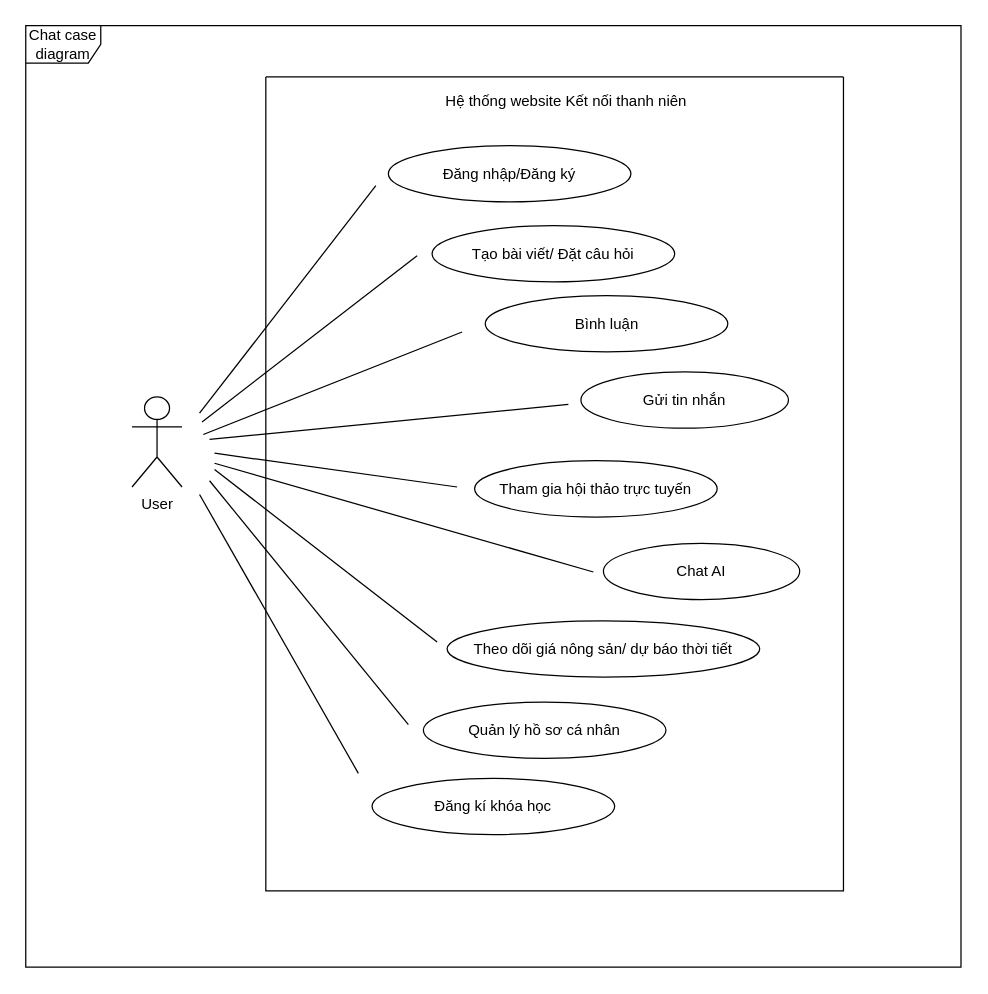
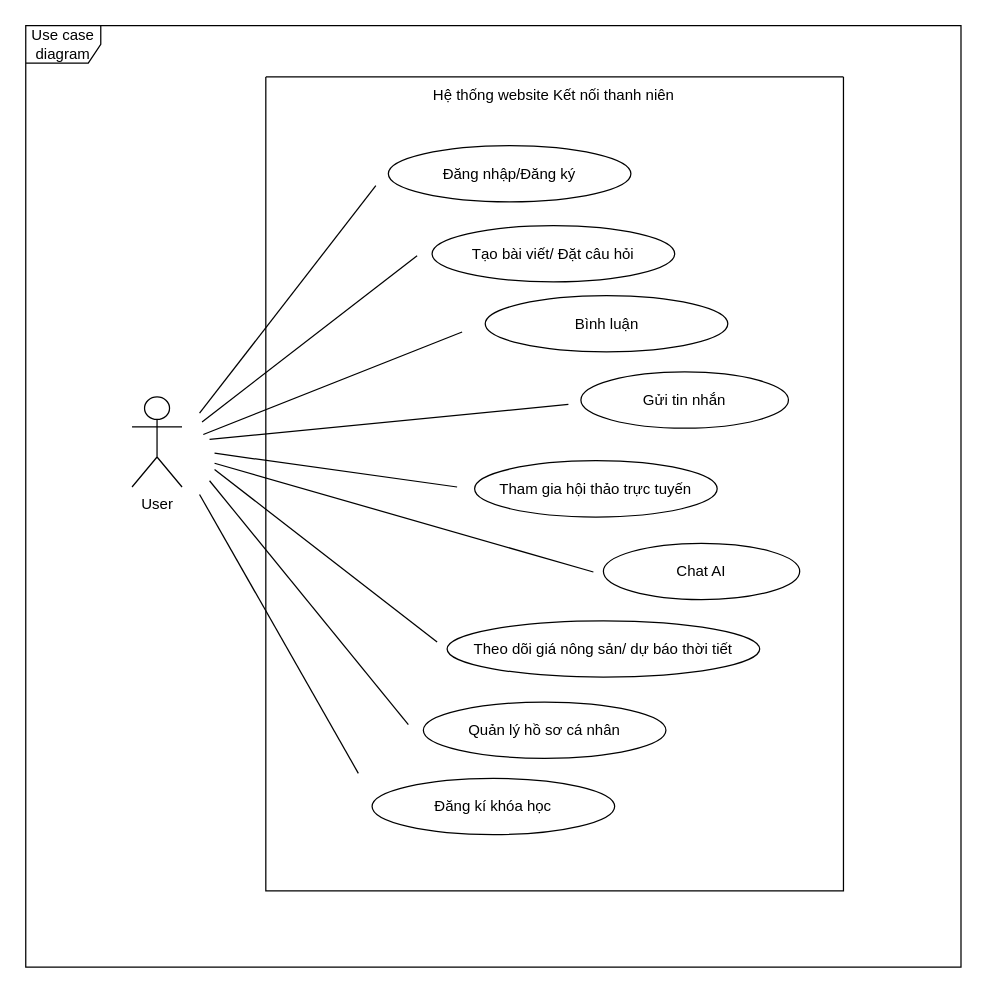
- <mxCell id="12" value="Chat case diagram" style="shape=umlFrame;whiteSpace=wrap;html=1;pointerEvents=0;" vertex="1" parent="1"><mxGeometry x="20" y="20" width="748" height="753" as="geometry" /></mxCell>
+ <mxCell id="12" value="Use case diagram" style="shape=umlFrame;whiteSpace=wrap;html=1;pointerEvents=0;" vertex="1" parent="1"><mxGeometry x="20" y="20" width="748" height="753" as="geometry" /></mxCell>
- <mxCell id="23" value="Hệ thống website Kết nối thanh niên" style="text;html=1;align=center;verticalAlign=middle;whiteSpace=wrap;rounded=0;" vertex="1" parent="22"><mxGeometry x="133.5" y="5" width="213" height="30" as="geometry" /></mxCell>
+ <mxCell id="23" value="Hệ thống website Kết nối thanh niên" style="text;html=1;align=center;verticalAlign=middle;whiteSpace=wrap;rounded=0;" vertex="1" parent="22"><mxGeometry x="123.5" width="213" height="30" as="geometry" /></mxCell>
